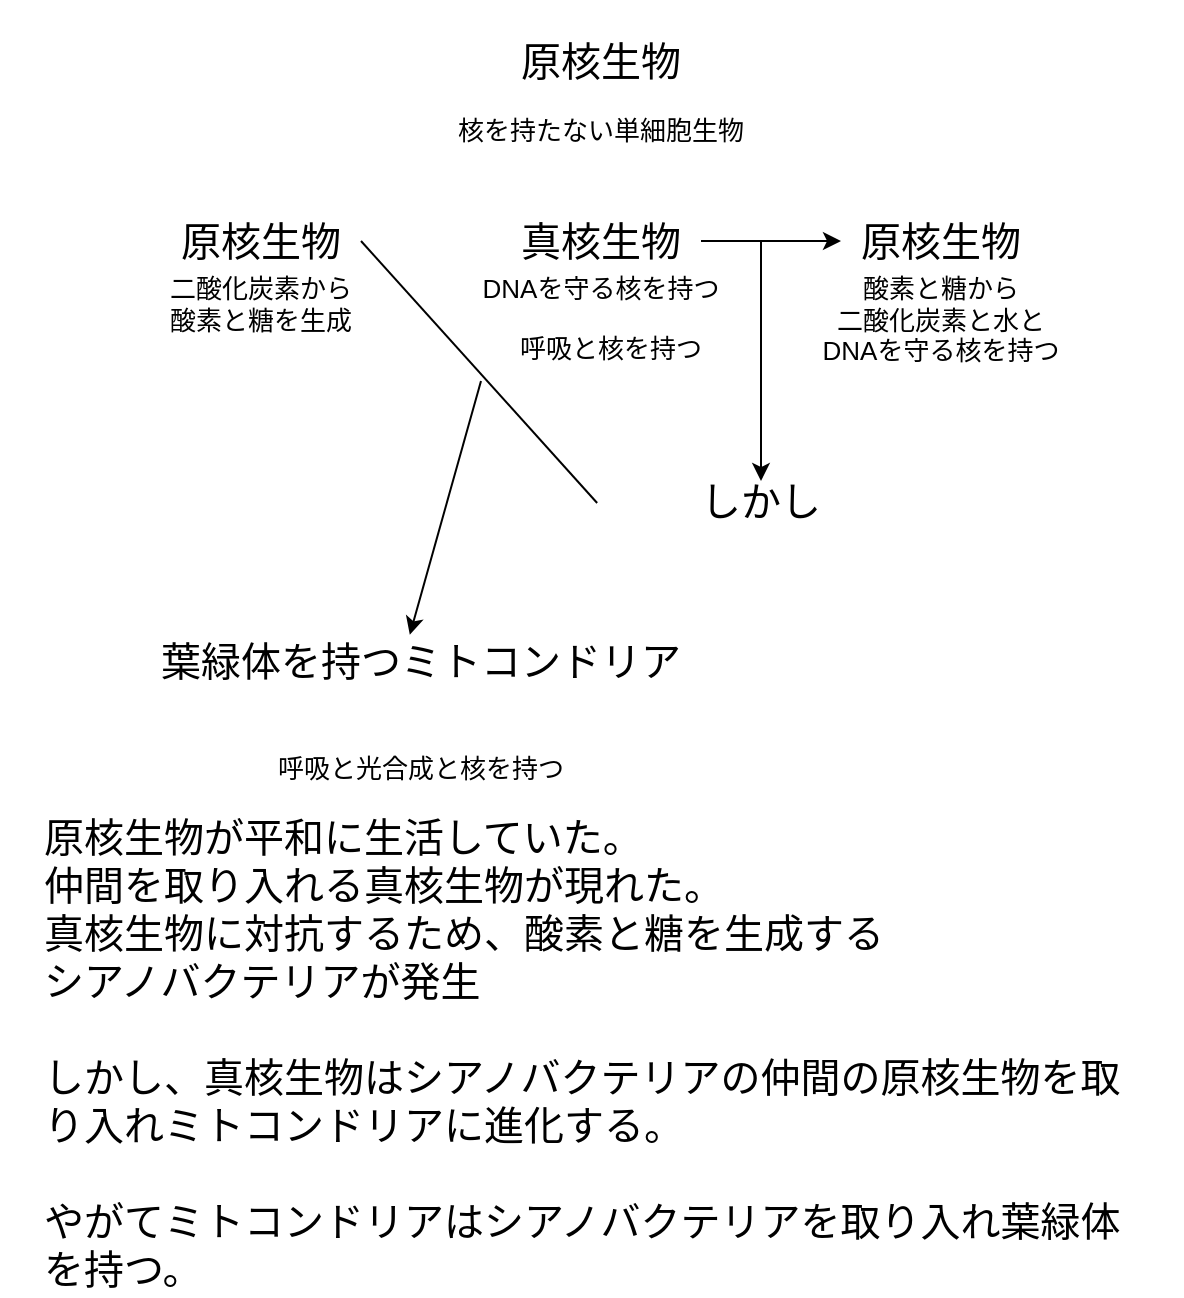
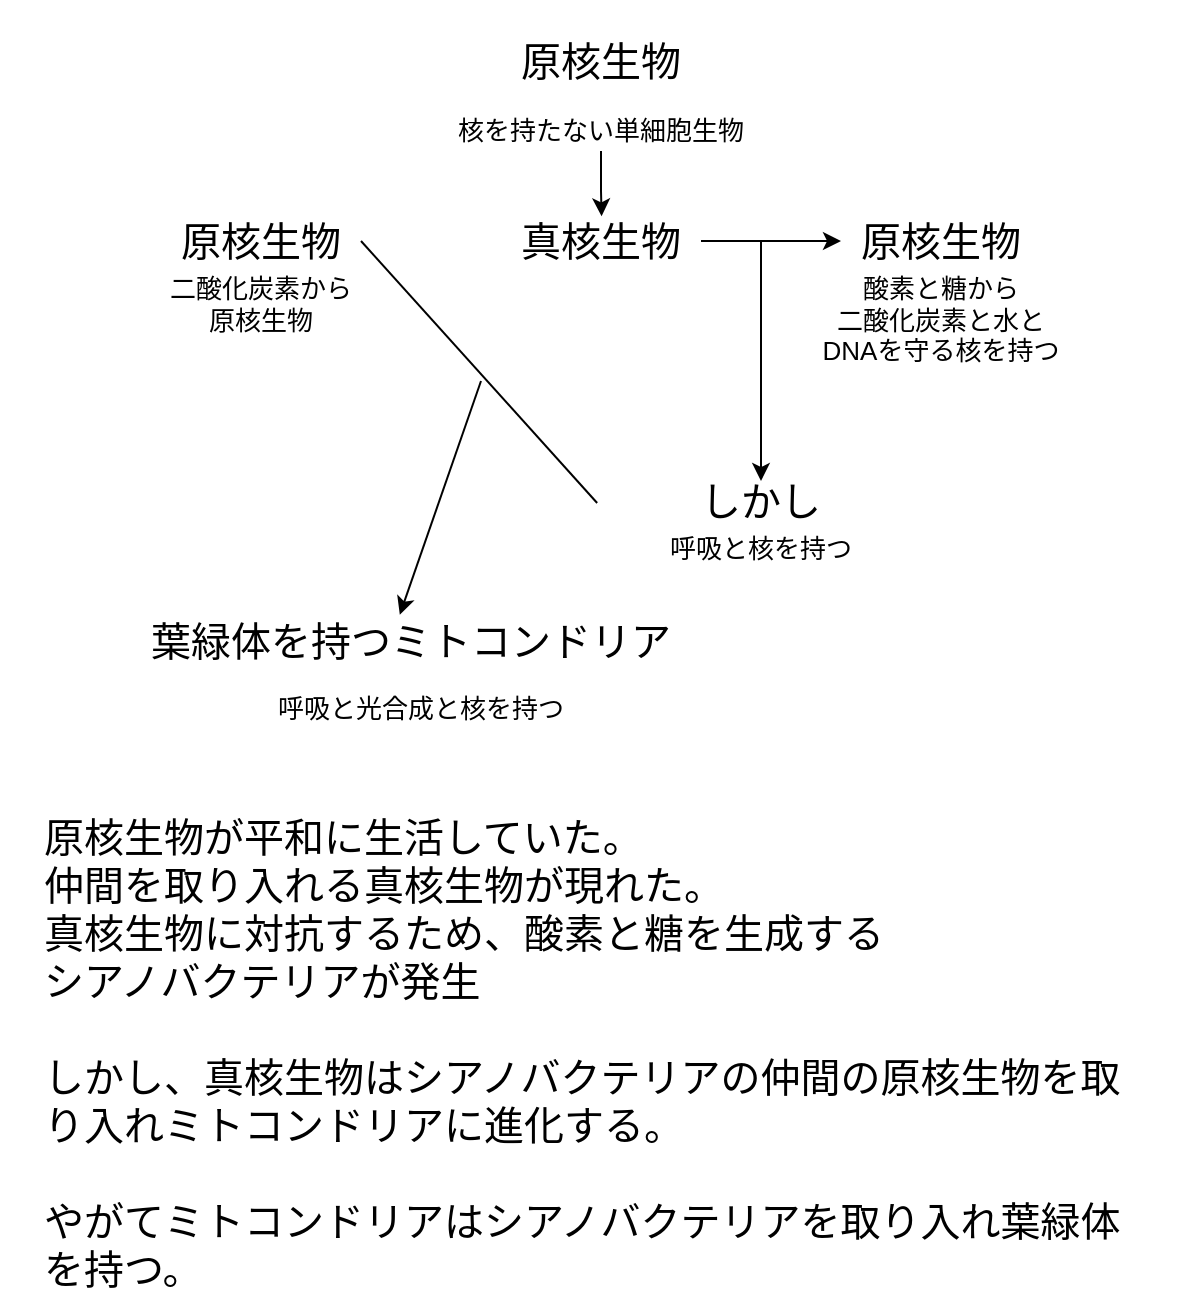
+ <mxCell id="3" value="" style="edgeStyle=orthogonalEdgeStyle;rounded=0;orthogonalLoop=1;jettySize=auto;html=1;entryX=0.503;entryY=-0.117;entryDx=0;entryDy=0;entryPerimeter=0;" edge="1" parent="1" source="4" target="8"><mxGeometry relative="1" as="geometry" /></mxCell>
- <mxCell id="9" value="&lt;span style=&quot;font-family: &amp;#34;arial&amp;#34; ; font-size: 13px&quot;&gt;DNAを守る核を持つ&lt;/span&gt;" style="text;html=1;align=center;verticalAlign=top;resizable=0;points=[];autosize=1;" vertex="1" parent="1"><mxGeometry x="235" y="130" width="130" height="20" as="geometry" /></mxCell>
- <mxCell id="6" value="&lt;span style=&quot;font-family: &amp;#34;arial&amp;#34; ; font-size: 13px&quot;&gt;二酸化炭素から&lt;br&gt;酸素と糖を生成&lt;/span&gt;" style="text;html=1;align=center;verticalAlign=top;resizable=0;points=[];autosize=1;" vertex="1" parent="1"><mxGeometry x="75" y="130" width="110" height="30" as="geometry" /></mxCell>
+ <mxCell id="6" value="&lt;span style=&quot;font-family: &amp;#34;arial&amp;#34; ; font-size: 13px&quot;&gt;二酸化炭素から&lt;br&gt;原核生物&lt;/span&gt;" style="text;html=1;align=center;verticalAlign=top;resizable=0;points=[];autosize=1;" vertex="1" parent="1"><mxGeometry x="75" y="130" width="110" height="30" as="geometry" /></mxCell>
- <mxCell id="13" value="&lt;font face=&quot;arial&quot;&gt;&lt;span style=&quot;font-size: 13px&quot;&gt;呼吸と核を持つ&lt;br&gt;&lt;/span&gt;&lt;/font&gt;" style="text;html=1;align=center;verticalAlign=top;resizable=0;points=[];autosize=1;" vertex="1" parent="1"><mxGeometry x="250" y="160" width="110" height="20" as="geometry" /></mxCell>
+ <mxCell id="13" value="&lt;font face=&quot;arial&quot;&gt;&lt;span style=&quot;font-size: 13px&quot;&gt;呼吸と核を持つ&lt;br&gt;&lt;/span&gt;&lt;/font&gt;" style="text;html=1;align=center;verticalAlign=top;resizable=0;points=[];autosize=1;" vertex="1" parent="1"><mxGeometry x="325" y="260" width="110" height="20" as="geometry" /></mxCell>
- <mxCell id="14" value="&lt;font style=&quot;font-size: 20px&quot;&gt;葉緑体を持つミトコンドリア&lt;/font&gt;" style="text;html=1;align=center;verticalAlign=middle;resizable=0;points=[];autosize=1;" vertex="1" parent="1"><mxGeometry x="70" y="320" width="280" height="20" as="geometry" /></mxCell>
+ <mxCell id="14" value="&lt;font style=&quot;font-size: 20px&quot;&gt;葉緑体を持つミトコンドリア&lt;/font&gt;" style="text;html=1;align=center;verticalAlign=middle;resizable=0;points=[];autosize=1;" vertex="1" parent="1"><mxGeometry x="65" y="310" width="280" height="20" as="geometry" /></mxCell>
- <mxCell id="15" value="&lt;font face=&quot;arial&quot;&gt;&lt;span style=&quot;font-size: 13px&quot;&gt;呼吸と&lt;/span&gt;&lt;/font&gt;&lt;span style=&quot;font-family: &amp;#34;arial&amp;#34; ; font-size: 13px&quot;&gt;光合成と&lt;/span&gt;&lt;font face=&quot;arial&quot;&gt;&lt;span style=&quot;font-size: 13px&quot;&gt;核を持つ&lt;br&gt;&lt;/span&gt;&lt;/font&gt;" style="text;html=1;align=center;verticalAlign=top;resizable=0;points=[];autosize=1;" vertex="1" parent="1"><mxGeometry x="130" y="370" width="160" height="20" as="geometry" /></mxCell>
+ <mxCell id="15" value="&lt;font face=&quot;arial&quot;&gt;&lt;span style=&quot;font-size: 13px&quot;&gt;呼吸と&lt;/span&gt;&lt;/font&gt;&lt;span style=&quot;font-family: &amp;#34;arial&amp;#34; ; font-size: 13px&quot;&gt;光合成と&lt;/span&gt;&lt;font face=&quot;arial&quot;&gt;&lt;span style=&quot;font-size: 13px&quot;&gt;核を持つ&lt;br&gt;&lt;/span&gt;&lt;/font&gt;" style="text;html=1;align=center;verticalAlign=top;resizable=0;points=[];autosize=1;" vertex="1" parent="1"><mxGeometry x="130" y="340" width="160" height="20" as="geometry" /></mxCell>
